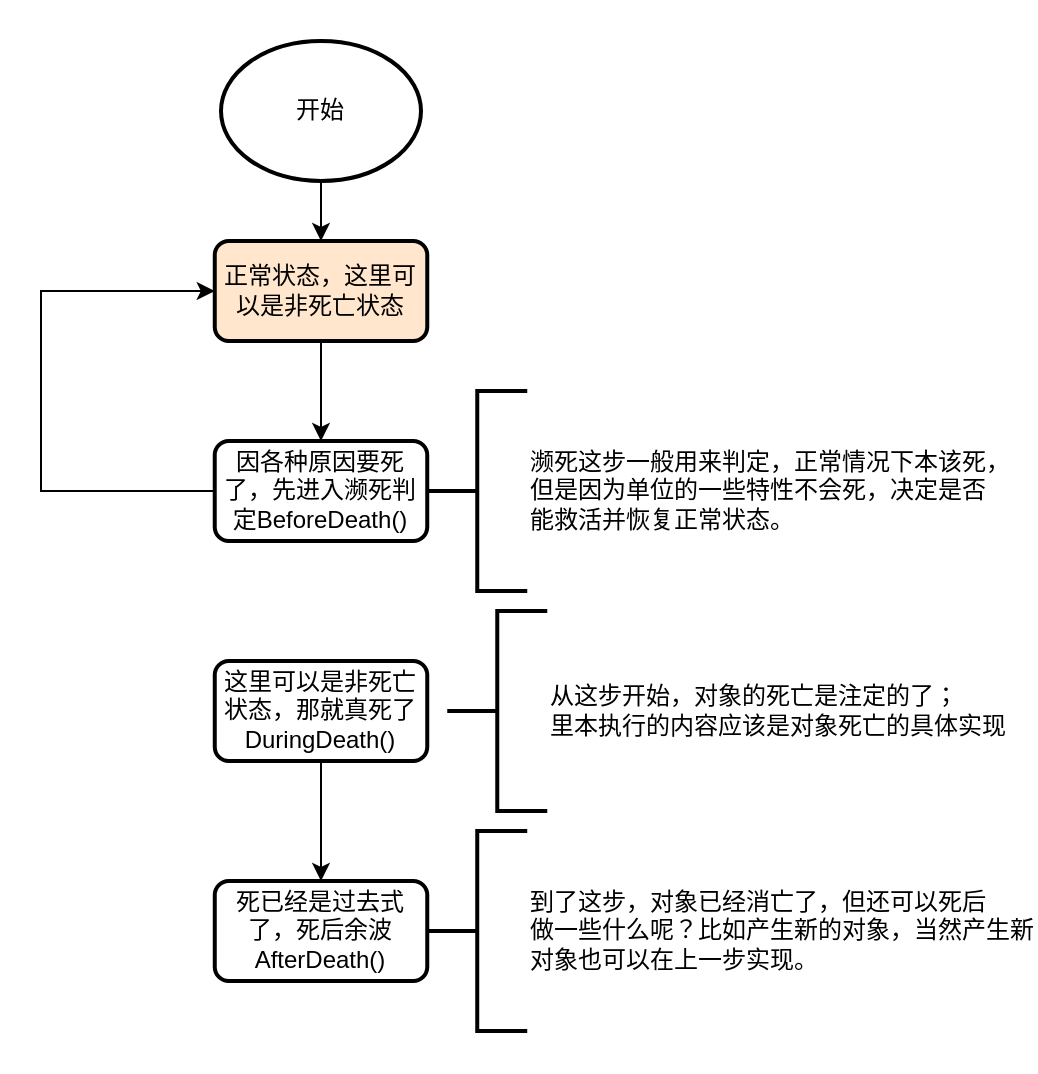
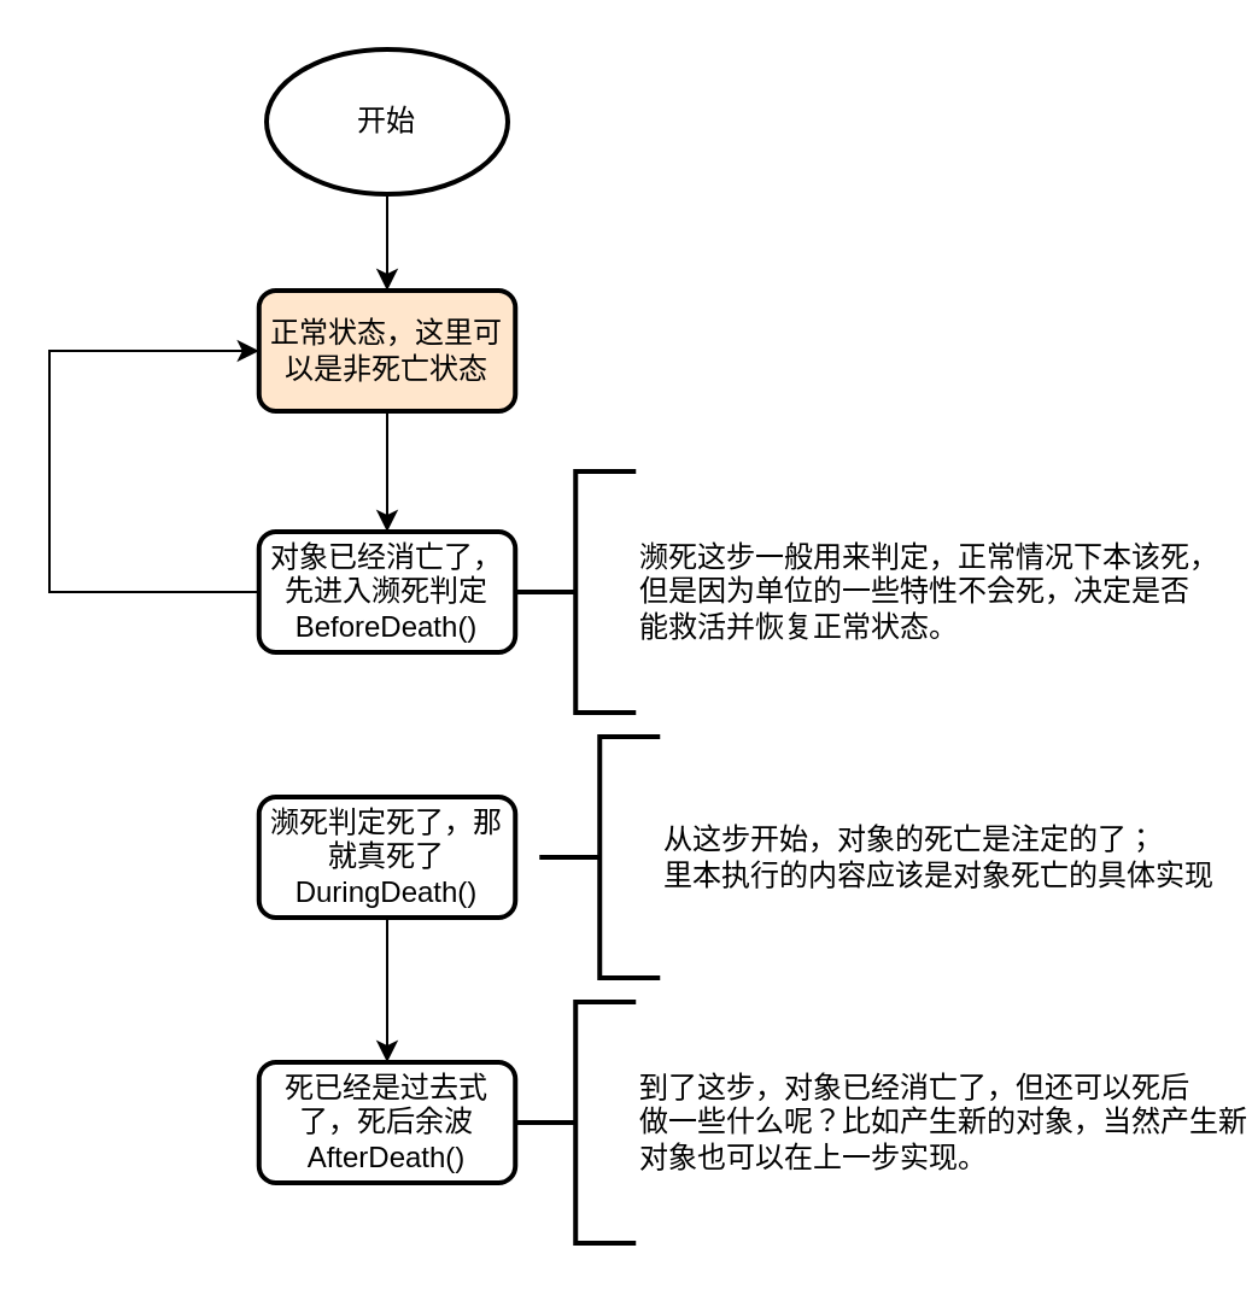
- <mxCell id="3" value="开始" style="strokeWidth=2;html=1;shape=mxgraph.flowchart.start_1;whiteSpace=wrap;" vertex="1" parent="1"><mxGeometry x="110" y="20" width="100" height="70" as="geometry" /></mxCell>
+ <mxCell id="3" value="开始" style="strokeWidth=2;html=1;shape=mxgraph.flowchart.start_1;whiteSpace=wrap;" vertex="1" parent="1"><mxGeometry x="110" y="20" width="100" height="60" as="geometry" /></mxCell>
- <mxCell id="5" value="因各种原因要死了，先进入濒死判定BeforeDeath()" style="rounded=1;whiteSpace=wrap;html=1;absoluteArcSize=1;arcSize=14;strokeWidth=2;" vertex="1" parent="1"><mxGeometry x="106.87" y="220" width="106.25" height="50" as="geometry" /></mxCell>
+ <mxCell id="5" value="对象已经消亡了，先进入濒死判定BeforeDeath()" style="rounded=1;whiteSpace=wrap;html=1;absoluteArcSize=1;arcSize=14;strokeWidth=2;" vertex="1" parent="1"><mxGeometry x="106.87" y="220" width="106.25" height="50" as="geometry" /></mxCell>
- <mxCell id="7" value="这里可以是非死亡状态，那就真死了DuringDeath()" style="rounded=1;whiteSpace=wrap;html=1;absoluteArcSize=1;arcSize=14;strokeWidth=2;" vertex="1" parent="1"><mxGeometry x="106.88" y="330" width="106.25" height="50" as="geometry" /></mxCell>
+ <mxCell id="7" value="濒死判定死了，那就真死了DuringDeath()" style="rounded=1;whiteSpace=wrap;html=1;absoluteArcSize=1;arcSize=14;strokeWidth=2;" vertex="1" parent="1"><mxGeometry x="106.88" y="330" width="106.25" height="50" as="geometry" /></mxCell>
